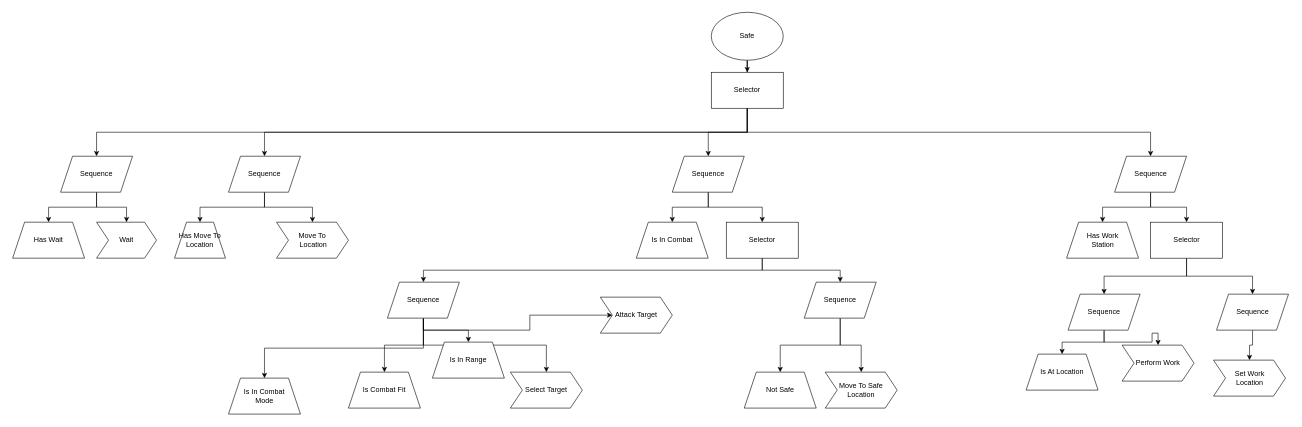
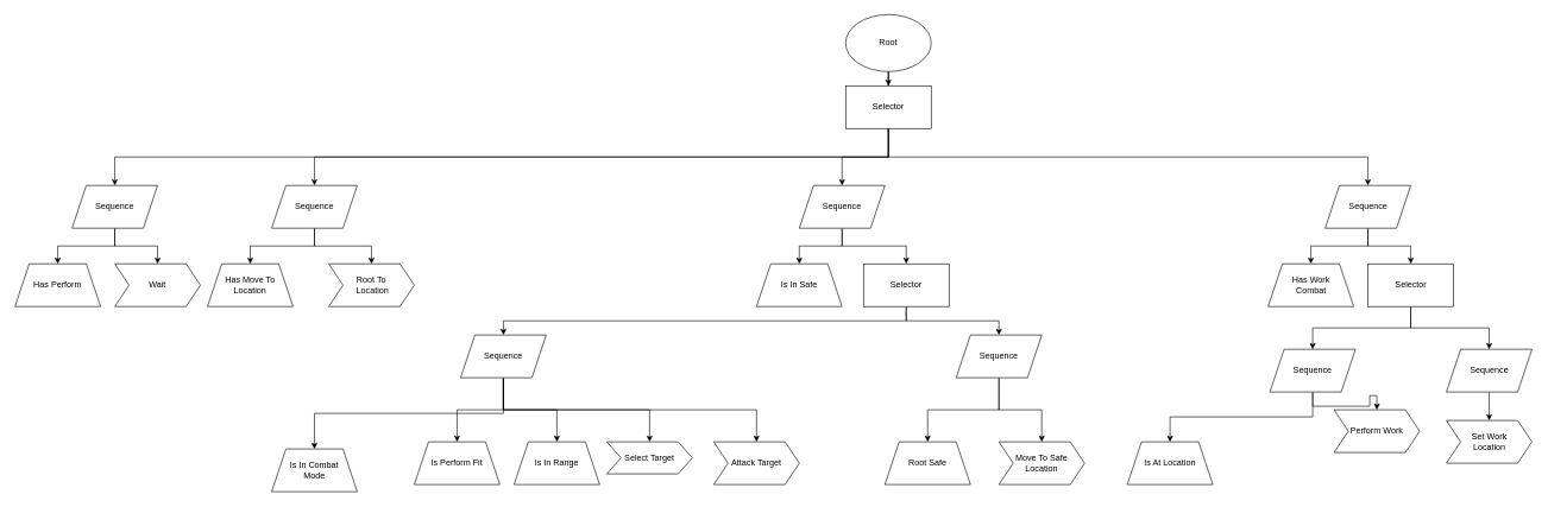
- <mxCell id="3" value="Safe" style="ellipse;whiteSpace=wrap;html=1;" parent="1" vertex="1"><mxGeometry x="1185" y="20" width="120" height="80" as="geometry" /></mxCell>
+ <mxCell id="3" value="Root" style="ellipse;whiteSpace=wrap;html=1;" parent="1" vertex="1"><mxGeometry x="1185" y="20" width="120" height="80" as="geometry" /></mxCell>
- <mxCell id="12" value="Has Wait" style="shape=trapezoid;perimeter=trapezoidPerimeter;whiteSpace=wrap;html=1;fixedSize=1;" parent="1" vertex="1"><mxGeometry x="20" y="370" width="120" height="60" as="geometry" /></mxCell>
+ <mxCell id="12" value="Has Perform" style="shape=trapezoid;perimeter=trapezoidPerimeter;whiteSpace=wrap;html=1;fixedSize=1;" parent="1" vertex="1"><mxGeometry x="20" y="370" width="120" height="60" as="geometry" /></mxCell>
- <mxCell id="13" value="Wait" style="shape=step;perimeter=stepPerimeter;whiteSpace=wrap;html=1;fixedSize=1;" parent="1" vertex="1"><mxGeometry x="160" y="370" width="100" height="60" as="geometry" /></mxCell>
+ <mxCell id="13" value="Wait" style="shape=step;perimeter=stepPerimeter;whiteSpace=wrap;html=1;fixedSize=1;" parent="1" vertex="1"><mxGeometry x="160" y="370" width="120" height="60" as="geometry" /></mxCell>
- <mxCell id="17" value="Has Move To Location" style="shape=trapezoid;perimeter=trapezoidPerimeter;whiteSpace=wrap;html=1;fixedSize=1;" parent="1" vertex="1"><mxGeometry x="290" y="370" width="85" height="60" as="geometry" /></mxCell>
+ <mxCell id="17" value="Has Move To Location" style="shape=trapezoid;perimeter=trapezoidPerimeter;whiteSpace=wrap;html=1;fixedSize=1;" parent="1" vertex="1"><mxGeometry x="290" y="370" width="120" height="60" as="geometry" /></mxCell>
- <mxCell id="18" value="Move To&lt;br&gt;&amp;nbsp;Location" style="shape=step;perimeter=stepPerimeter;whiteSpace=wrap;html=1;fixedSize=1;" parent="1" vertex="1"><mxGeometry x="460" y="370" width="120" height="60" as="geometry" /></mxCell>
+ <mxCell id="18" value="Root To&lt;br&gt;&amp;nbsp;Location" style="shape=step;perimeter=stepPerimeter;whiteSpace=wrap;html=1;fixedSize=1;" parent="1" vertex="1"><mxGeometry x="460" y="370" width="120" height="60" as="geometry" /></mxCell>
- <mxCell id="37" value="Is In Combat" style="shape=trapezoid;perimeter=trapezoidPerimeter;whiteSpace=wrap;html=1;fixedSize=1;" parent="1" vertex="1"><mxGeometry x="1060" y="370" width="120" height="60" as="geometry" /></mxCell>
+ <mxCell id="37" value="Is In Safe" style="shape=trapezoid;perimeter=trapezoidPerimeter;whiteSpace=wrap;html=1;fixedSize=1;" parent="1" vertex="1"><mxGeometry x="1060" y="370" width="120" height="60" as="geometry" /></mxCell>
- <mxCell id="22" value="Has Work&lt;br&gt;Station" style="shape=trapezoid;perimeter=trapezoidPerimeter;whiteSpace=wrap;html=1;fixedSize=1;" parent="1" vertex="1"><mxGeometry x="1777.5" y="370" width="120" height="60" as="geometry" /></mxCell>
+ <mxCell id="22" value="Has Work&lt;br&gt;Combat" style="shape=trapezoid;perimeter=trapezoidPerimeter;whiteSpace=wrap;html=1;fixedSize=1;" parent="1" vertex="1"><mxGeometry x="1777.5" y="370" width="120" height="60" as="geometry" /></mxCell>
- <mxCell id="50" value="Attack Target" style="shape=step;perimeter=stepPerimeter;whiteSpace=wrap;html=1;fixedSize=1;" parent="1" vertex="1"><mxGeometry x="1000" y="495" width="120" height="60" as="geometry" /></mxCell>
+ <mxCell id="50" value="Attack Target" style="shape=step;perimeter=stepPerimeter;whiteSpace=wrap;html=1;fixedSize=1;" parent="1" vertex="1"><mxGeometry x="1000" y="620" width="120" height="60" as="geometry" /></mxCell>
- <mxCell id="56" value="Is In Range" style="shape=trapezoid;perimeter=trapezoidPerimeter;whiteSpace=wrap;html=1;fixedSize=1;" vertex="1" parent="1"><mxGeometry x="720" y="570" width="120" height="60" as="geometry" /></mxCell>
+ <mxCell id="56" value="Is In Range" style="shape=trapezoid;perimeter=trapezoidPerimeter;whiteSpace=wrap;html=1;fixedSize=1;" vertex="1" parent="1"><mxGeometry x="720" y="620" width="120" height="60" as="geometry" /></mxCell>
- <mxCell id="29" value="Is At Location" style="shape=trapezoid;perimeter=trapezoidPerimeter;whiteSpace=wrap;html=1;fixedSize=1;" parent="1" vertex="1"><mxGeometry x="1710" y="590" width="120" height="60" as="geometry" /></mxCell>
+ <mxCell id="29" value="Is At Location" style="shape=trapezoid;perimeter=trapezoidPerimeter;whiteSpace=wrap;html=1;fixedSize=1;" parent="1" vertex="1"><mxGeometry x="1580" y="620" width="120" height="60" as="geometry" /></mxCell>
- <mxCell id="33" value="Set Work &lt;br&gt;Location" style="shape=step;perimeter=stepPerimeter;whiteSpace=wrap;html=1;fixedSize=1;" parent="1" vertex="1"><mxGeometry x="2022.5" y="600" width="120" height="60" as="geometry" /></mxCell>
+ <mxCell id="33" value="Set Work &lt;br&gt;Location" style="shape=step;perimeter=stepPerimeter;whiteSpace=wrap;html=1;fixedSize=1;" parent="1" vertex="1"><mxGeometry x="2027.5" y="590" width="120" height="60" as="geometry" /></mxCell>
- <mxCell id="48" value="Is Combat Fit" style="shape=trapezoid;perimeter=trapezoidPerimeter;whiteSpace=wrap;html=1;fixedSize=1;" parent="1" vertex="1"><mxGeometry x="580" y="620" width="120" height="60" as="geometry" /></mxCell>
+ <mxCell id="48" value="Is Perform Fit" style="shape=trapezoid;perimeter=trapezoidPerimeter;whiteSpace=wrap;html=1;fixedSize=1;" parent="1" vertex="1"><mxGeometry x="580" y="620" width="120" height="60" as="geometry" /></mxCell>
- <mxCell id="49" value="Select Target" style="shape=step;perimeter=stepPerimeter;whiteSpace=wrap;html=1;fixedSize=1;" parent="1" vertex="1"><mxGeometry x="850" y="620" width="120" height="60" as="geometry" /></mxCell>
+ <mxCell id="49" value="Select Target" style="shape=step;perimeter=stepPerimeter;whiteSpace=wrap;html=1;fixedSize=1;" parent="1" vertex="1"><mxGeometry x="850" y="620" width="120" height="45" as="geometry" /></mxCell>
- <mxCell id="54" value="Not Safe" style="shape=trapezoid;perimeter=trapezoidPerimeter;whiteSpace=wrap;html=1;fixedSize=1;" parent="1" vertex="1"><mxGeometry x="1240" y="620" width="120" height="60" as="geometry" /></mxCell>
+ <mxCell id="54" value="Root Safe" style="shape=trapezoid;perimeter=trapezoidPerimeter;whiteSpace=wrap;html=1;fixedSize=1;" parent="1" vertex="1"><mxGeometry x="1240" y="620" width="120" height="60" as="geometry" /></mxCell>
- <mxCell id="55" value="Move To Safe Location" style="shape=step;perimeter=stepPerimeter;whiteSpace=wrap;html=1;fixedSize=1;" parent="1" vertex="1"><mxGeometry x="1375" y="620" width="120" height="60" as="geometry" /></mxCell>
+ <mxCell id="55" value="Move To Safe Location" style="shape=step;perimeter=stepPerimeter;whiteSpace=wrap;html=1;fixedSize=1;" parent="1" vertex="1"><mxGeometry x="1400" y="620" width="120" height="60" as="geometry" /></mxCell>
